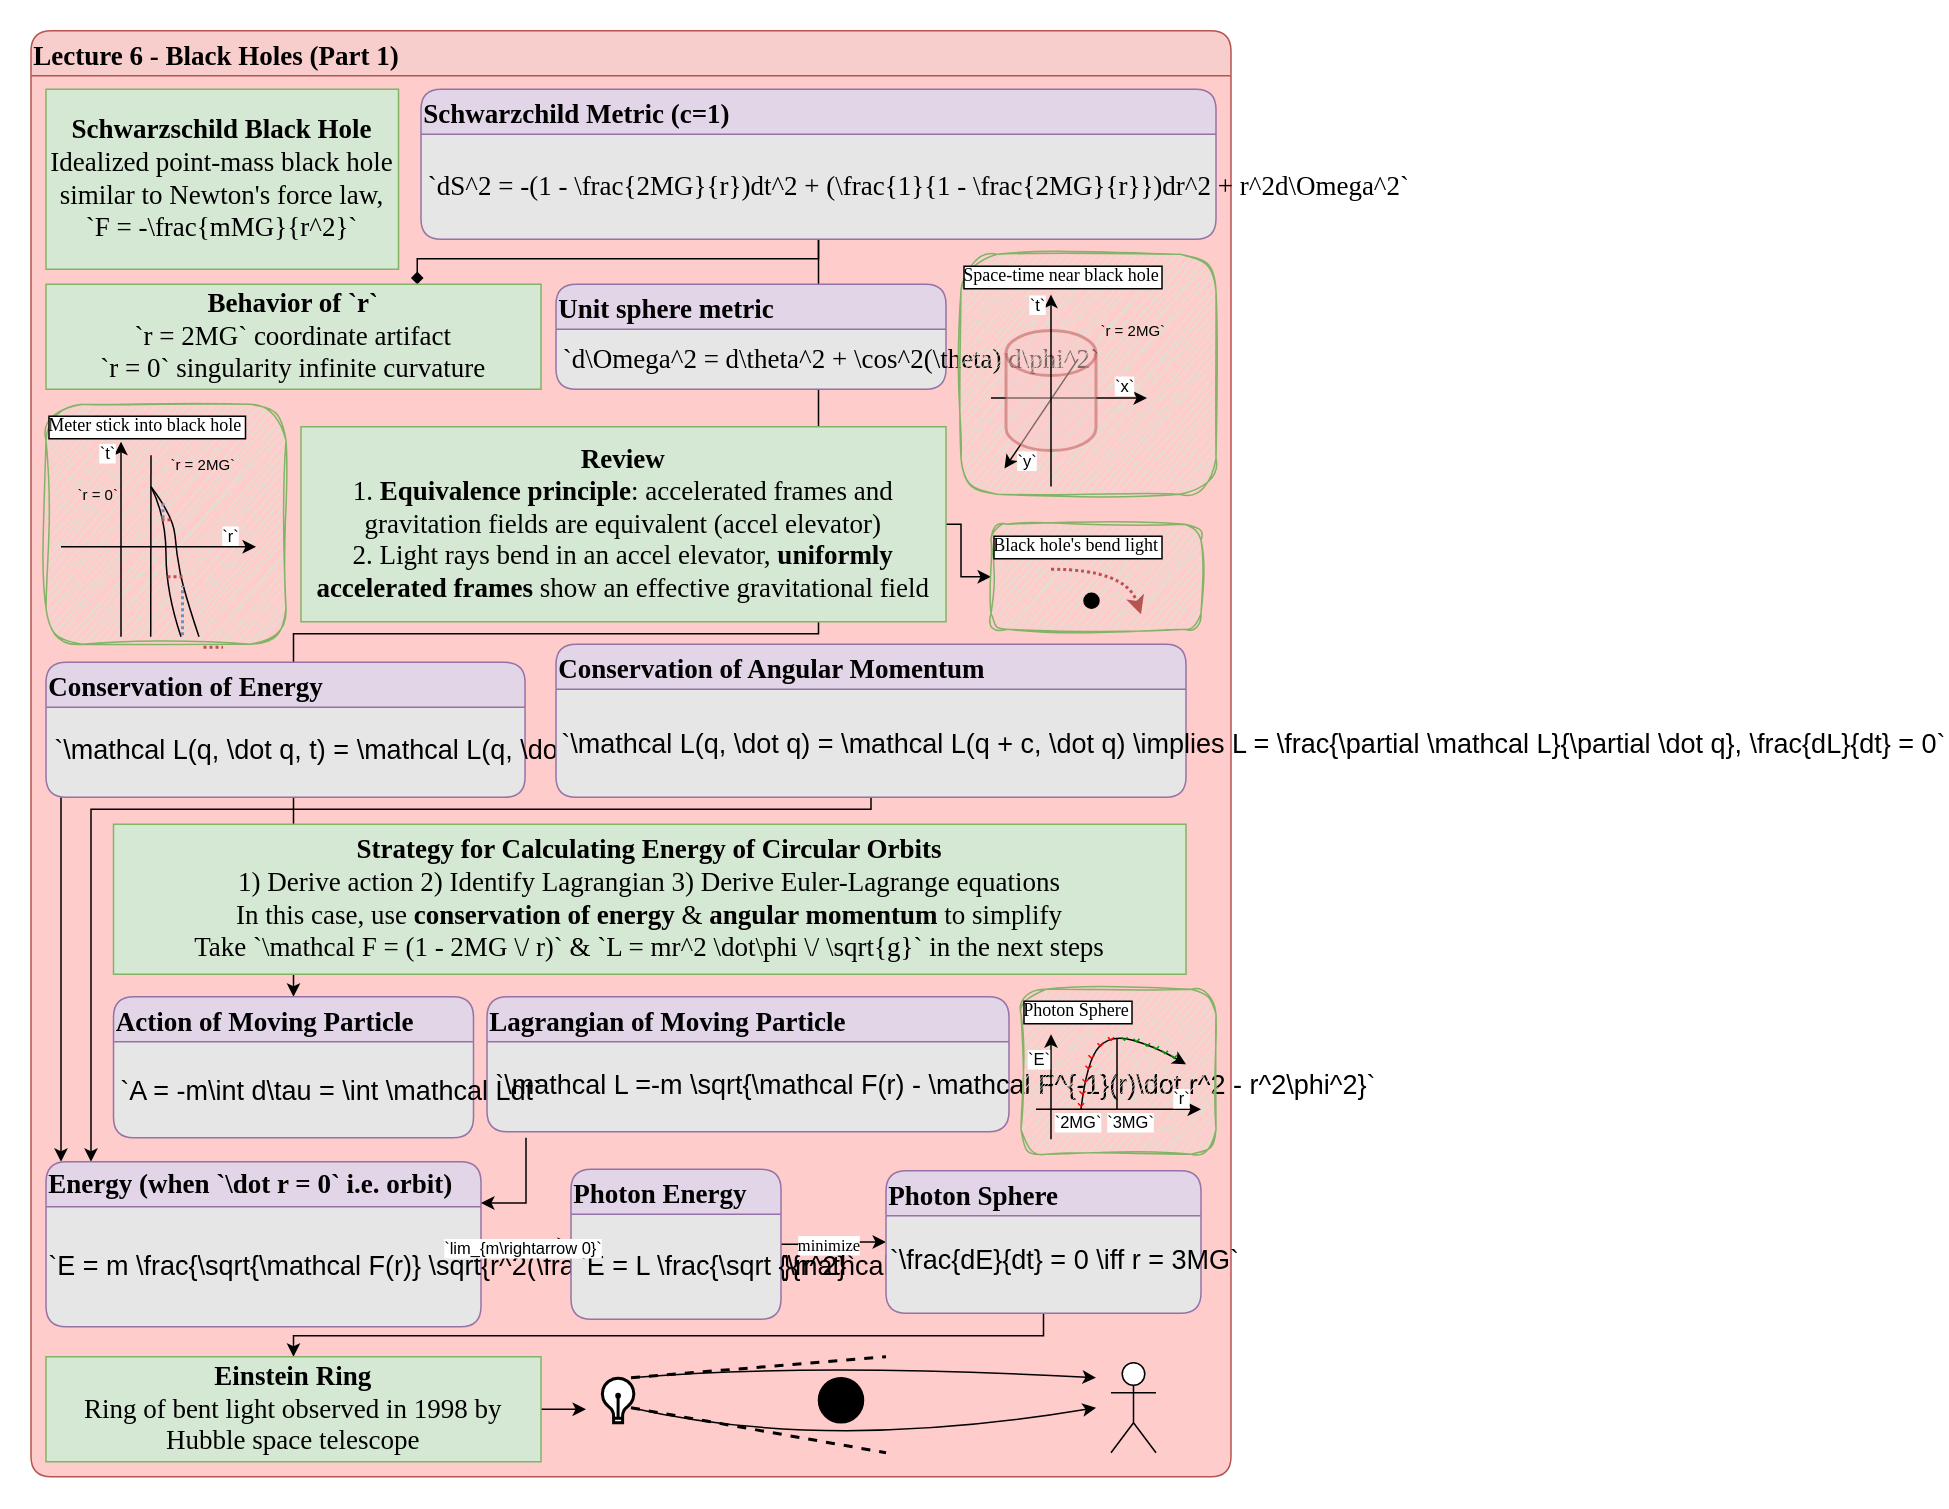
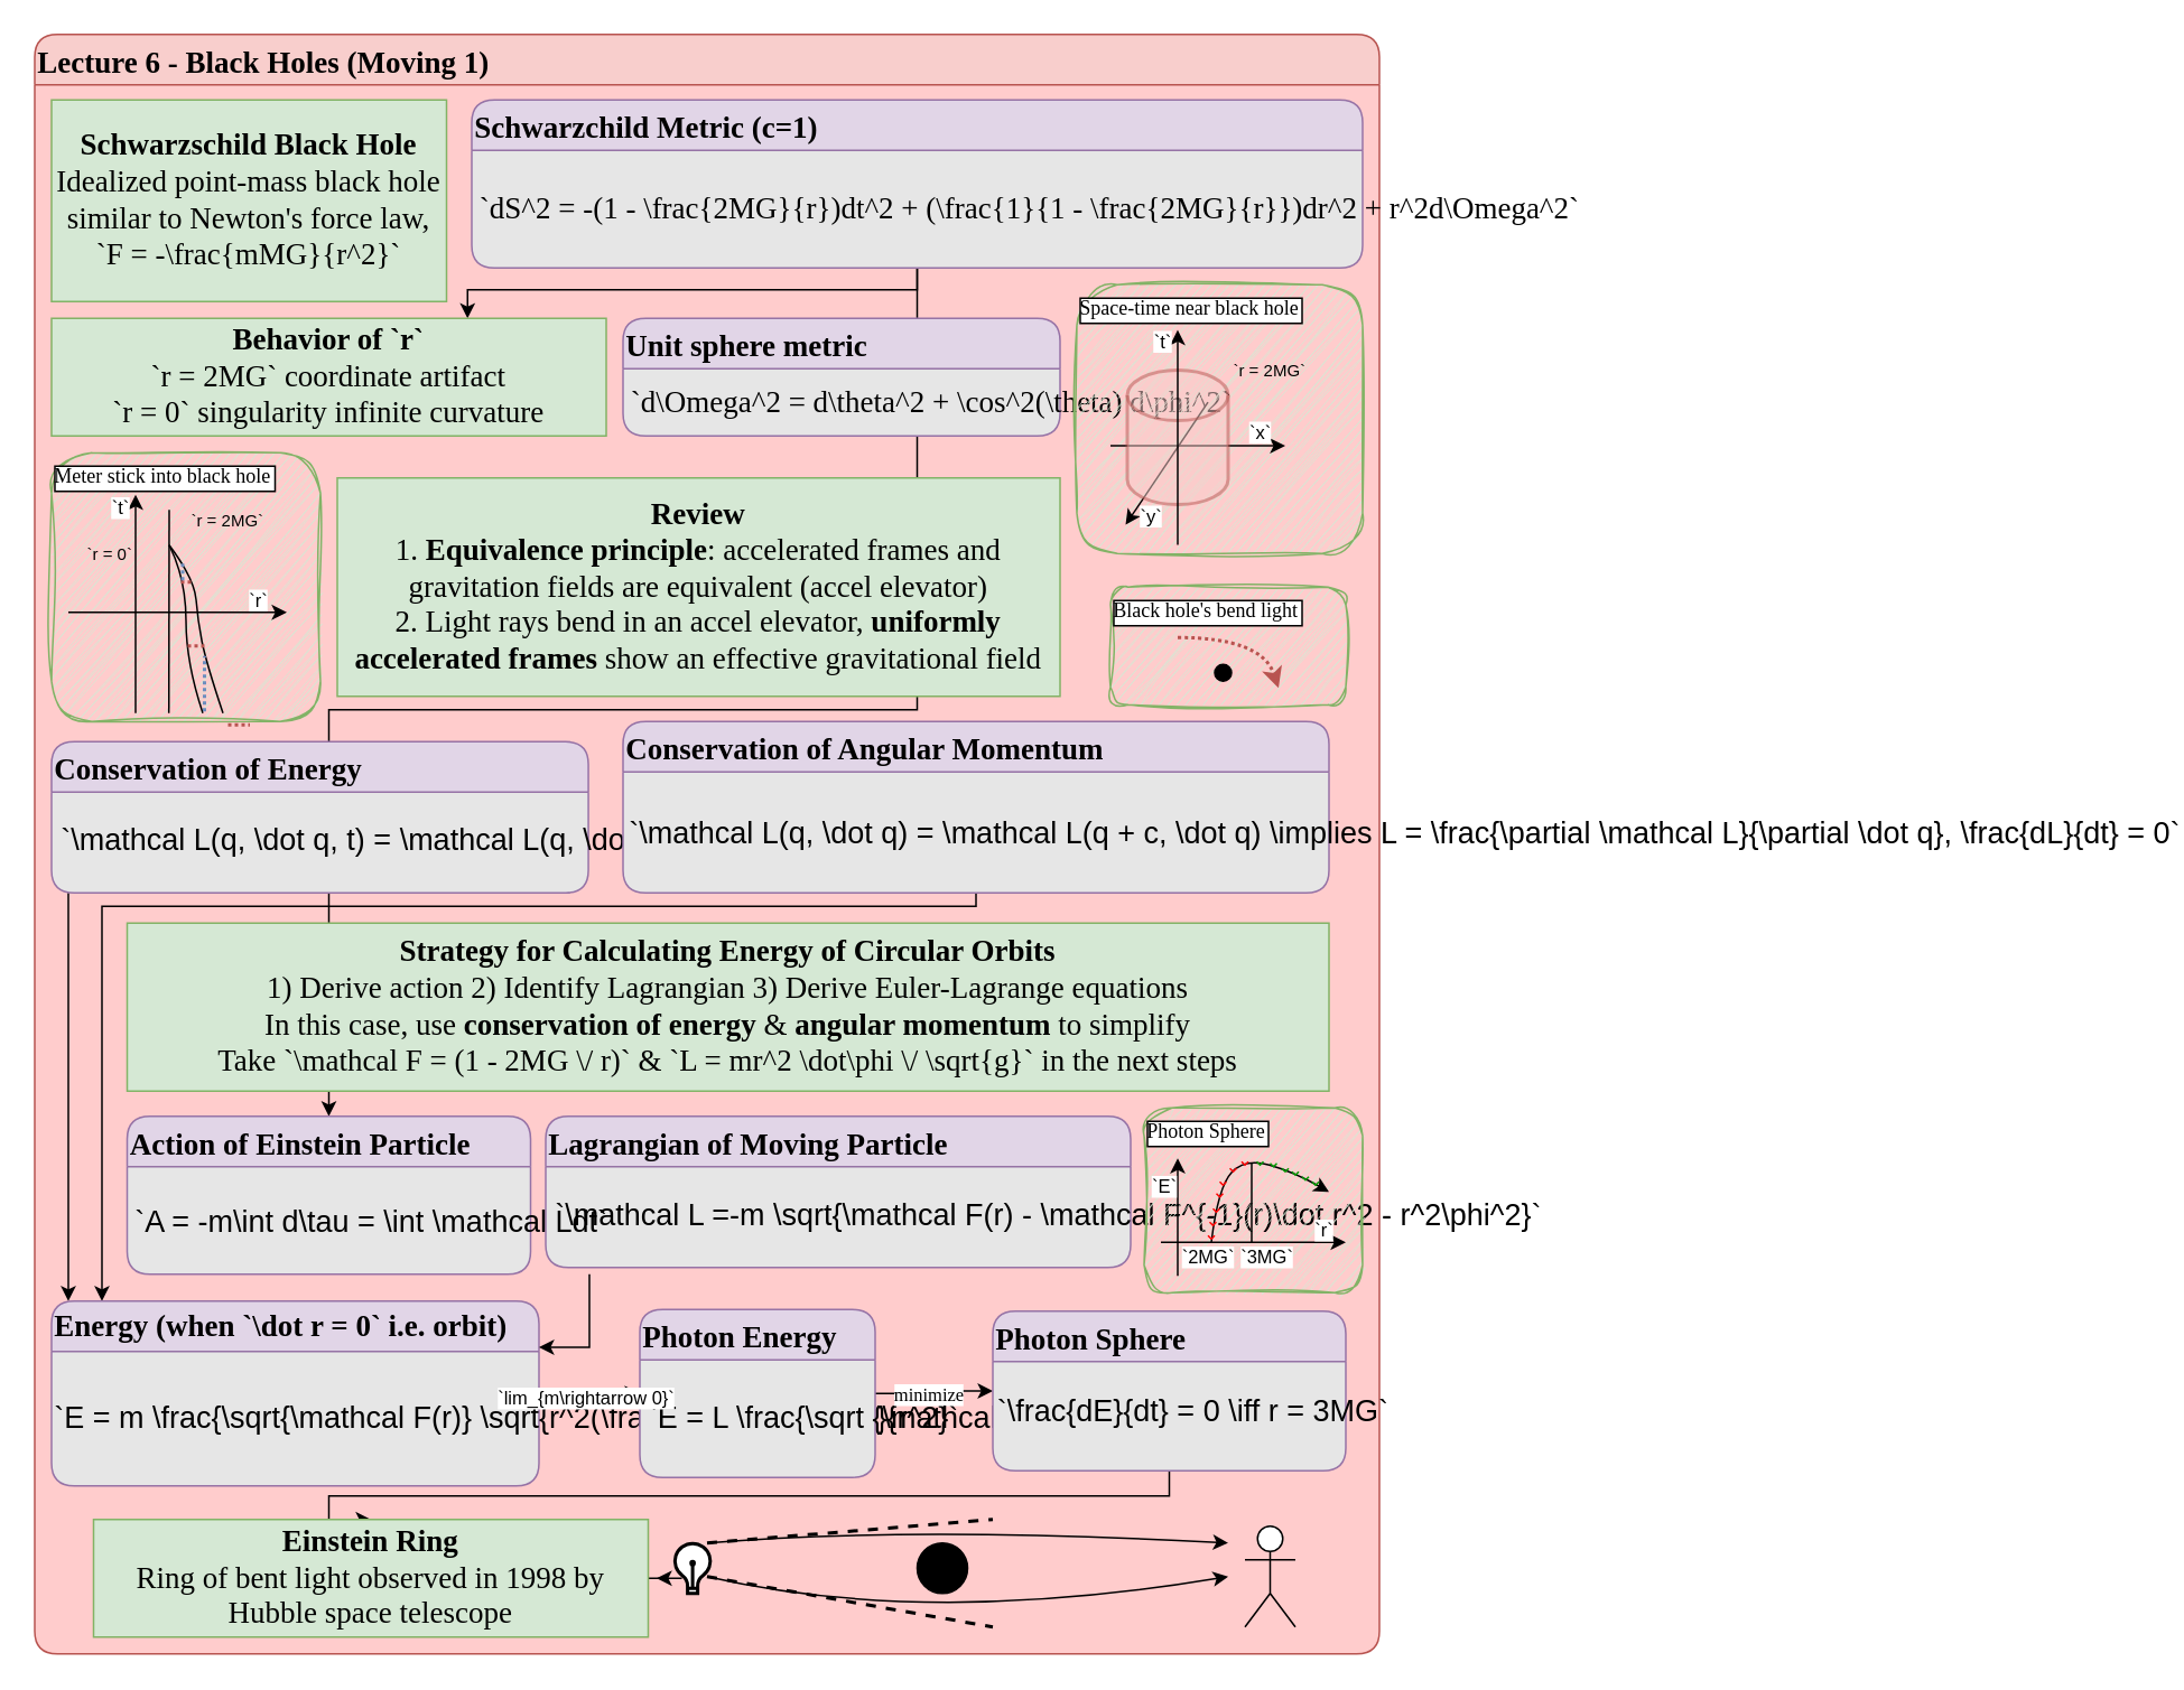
- <mxCell id="2" value="Lecture 6 - Black Holes (Part 1)" style="swimlane;fontFamily=Comic Sans MS;fontSize=18;align=left;fillColor=#f8cecc;strokeColor=#b85450;fillStyle=auto;rounded=1;startSize=30;labelBackgroundColor=none;swimlaneFillColor=#FFCCCC;gradientColor=none;gradientDirection=south;glass=0;shadow=0;textShadow=0;labelBorderColor=none;collapsible=0;movable=0;resizable=0;rotatable=0;deletable=0;editable=0;locked=1;connectable=0;" parent="1" vertex="1"><mxGeometry x="20" y="20" width="800" height="964" as="geometry" /></mxCell>
+ <mxCell id="2" value="Lecture 6 - Black Holes (Moving 1)" style="swimlane;fontFamily=Comic Sans MS;fontSize=18;align=left;fillColor=#f8cecc;strokeColor=#b85450;fillStyle=auto;rounded=1;startSize=30;labelBackgroundColor=none;swimlaneFillColor=#FFCCCC;gradientColor=none;gradientDirection=south;glass=0;shadow=0;textShadow=0;labelBorderColor=none;collapsible=0;movable=0;resizable=0;rotatable=0;deletable=0;editable=0;locked=1;connectable=0;" parent="1" vertex="1"><mxGeometry x="20" y="20" width="800" height="964" as="geometry" /></mxCell>
- <mxCell id="7" style="edgeStyle=orthogonalEdgeStyle;rounded=0;orthogonalLoop=1;jettySize=auto;html=1;entryX=0.75;entryY=0;entryDx=0;entryDy=0;movable=0;resizable=0;rotatable=0;deletable=0;editable=0;locked=1;connectable=0;endArrow=diamond;" parent="1" source="9" target="23" edge="1"><mxGeometry relative="1" as="geometry"><Array as="points"><mxPoint x="545" y="172" /><mxPoint x="277" y="172" /></Array></mxGeometry></mxCell>
+ <mxCell id="7" style="edgeStyle=orthogonalEdgeStyle;rounded=0;orthogonalLoop=1;jettySize=auto;html=1;entryX=0.75;entryY=0;entryDx=0;entryDy=0;movable=0;resizable=0;rotatable=0;deletable=0;editable=0;locked=1;connectable=0;" parent="1" source="9" target="23" edge="1"><mxGeometry relative="1" as="geometry"><Array as="points"><mxPoint x="545" y="172" /><mxPoint x="277" y="172" /></Array></mxGeometry></mxCell>
- <mxCell id="41" style="edgeStyle=orthogonalEdgeStyle;rounded=0;orthogonalLoop=1;jettySize=auto;html=1;movable=0;resizable=0;rotatable=0;deletable=0;editable=0;locked=1;connectable=0;" parent="1" source="42" target="44" edge="1"><mxGeometry relative="1" as="geometry"><Array as="points"><mxPoint x="640" y="349" /><mxPoint x="640" y="384" /></Array></mxGeometry></mxCell>
- <mxCell id="53" value="Action of Moving Particle" style="swimlane;fontFamily=Comic Sans MS;fontSize=18;align=left;fillColor=#e1d5e7;strokeColor=#9673a6;fillStyle=auto;rounded=1;startSize=30;swimlaneFillColor=#E6E6E6;collapsible=0;enumerate=0;comic=0;moveCells=0;fixedWidth=1;resizable=0;movableLabel=0;backgroundOutline=0;container=1;autosize=0;movable=0;rotatable=0;deletable=0;editable=0;locked=1;connectable=0;" parent="1" vertex="1"><mxGeometry x="75" y="664" width="240" height="94" as="geometry"><mxRectangle x="40" y="150" width="250" height="40" as="alternateBounds" /></mxGeometry></mxCell>
+ <mxCell id="53" value="Action of Einstein Particle" style="swimlane;fontFamily=Comic Sans MS;fontSize=18;align=left;fillColor=#e1d5e7;strokeColor=#9673a6;fillStyle=auto;rounded=1;startSize=30;swimlaneFillColor=#E6E6E6;collapsible=0;enumerate=0;comic=0;moveCells=0;fixedWidth=1;resizable=0;movableLabel=0;backgroundOutline=0;container=1;autosize=0;movable=0;rotatable=0;deletable=0;editable=0;locked=1;connectable=0;" parent="1" vertex="1"><mxGeometry x="75" y="664" width="240" height="94" as="geometry"><mxRectangle x="40" y="150" width="250" height="40" as="alternateBounds" /></mxGeometry></mxCell>
- <mxCell id="90" value="&lt;p&gt;&lt;font face=&quot;Comic Sans MS&quot;&gt;&lt;span style=&quot;font-size: 18px;&quot;&gt;&lt;b&gt;Einstein Ring&lt;/b&gt;&lt;br&gt;Ring of bent light observed in 1998 by Hubble space telescope&lt;/span&gt;&lt;/font&gt;&lt;/p&gt;" style="text;strokeColor=#82b366;align=center;fillColor=#d5e8d4;html=1;verticalAlign=middle;whiteSpace=wrap;rounded=0;fontFamily=Helvetica;fontSize=11;fontColor=default;movable=0;resizable=0;rotatable=0;deletable=0;editable=0;locked=1;connectable=0;" parent="1" vertex="1"><mxGeometry x="30" y="904" width="330" height="70" as="geometry" /></mxCell>
+ <mxCell id="90" value="&lt;p&gt;&lt;font face=&quot;Comic Sans MS&quot;&gt;&lt;span style=&quot;font-size: 18px;&quot;&gt;&lt;b&gt;Einstein Ring&lt;/b&gt;&lt;br&gt;Ring of bent light observed in 1998 by Hubble space telescope&lt;/span&gt;&lt;/font&gt;&lt;/p&gt;" style="text;strokeColor=#82b366;align=center;fillColor=#d5e8d4;html=1;verticalAlign=middle;whiteSpace=wrap;rounded=0;fontFamily=Helvetica;fontSize=11;fontColor=default;movable=0;resizable=0;rotatable=0;deletable=0;editable=0;locked=1;connectable=0;" parent="1" vertex="1"><mxGeometry x="55" y="904" width="330" height="70" as="geometry" /></mxCell>
